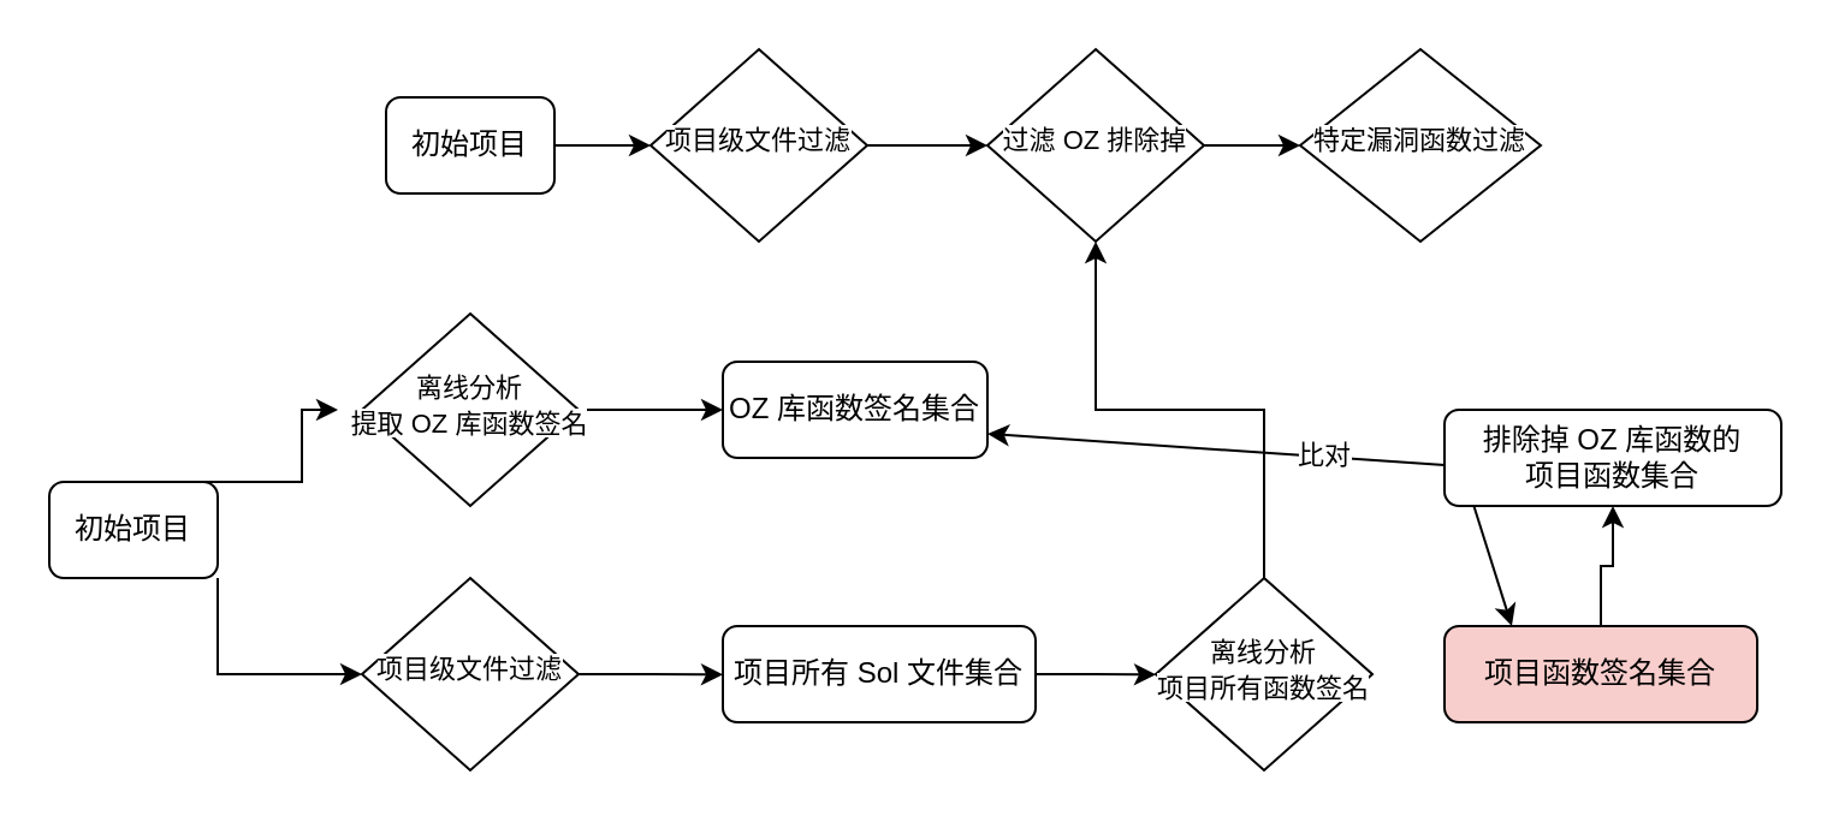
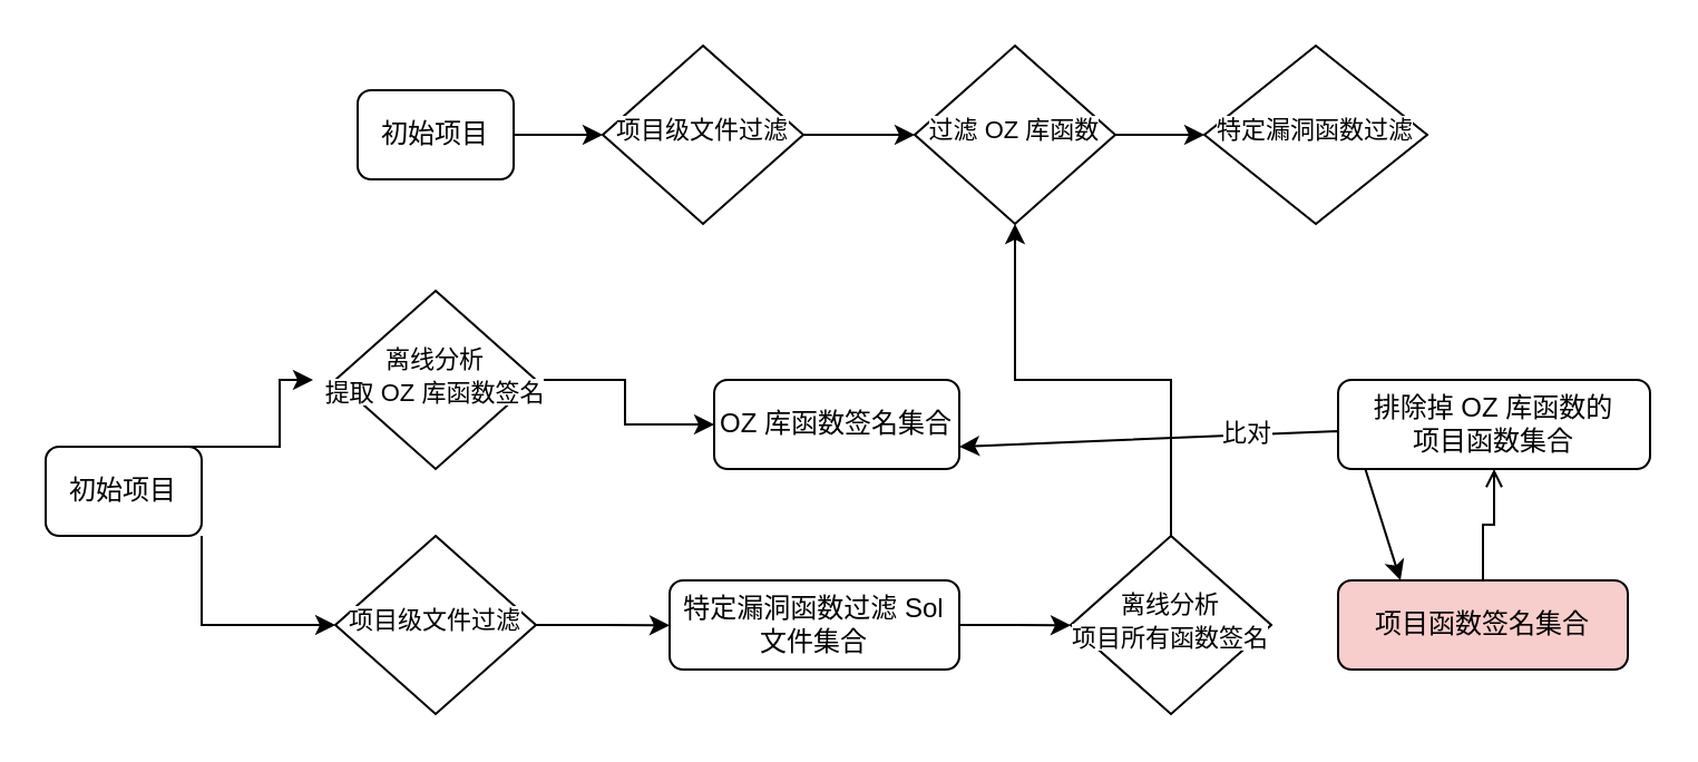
- <mxCell id="7" value="&lt;span style=&quot;font-size: 11px; white-space: nowrap; background-color: rgb(255, 255, 255);&quot;&gt;过滤 OZ 排除掉&lt;/span&gt;" style="rhombus;whiteSpace=wrap;html=1;shadow=0;fontFamily=Helvetica;fontSize=12;align=center;strokeWidth=1;spacing=6;spacingTop=-4;" vertex="1" parent="1"><mxGeometry x="410" y="20" width="90" height="80" as="geometry" /></mxCell>
+ <mxCell id="7" value="&lt;span style=&quot;font-size: 11px; white-space: nowrap; background-color: rgb(255, 255, 255);&quot;&gt;过滤 OZ 库函数&lt;/span&gt;" style="rhombus;whiteSpace=wrap;html=1;shadow=0;fontFamily=Helvetica;fontSize=12;align=center;strokeWidth=1;spacing=6;spacingTop=-4;" vertex="1" parent="1"><mxGeometry x="410" y="20" width="90" height="80" as="geometry" /></mxCell>
- <mxCell id="16" value="OZ 库函数签名集合" style="rounded=1;whiteSpace=wrap;html=1;fontSize=12;glass=0;strokeWidth=1;shadow=0;" vertex="1" parent="1"><mxGeometry x="300" y="150" width="110" height="40" as="geometry" /></mxCell>
+ <mxCell id="16" value="OZ 库函数签名集合" style="rounded=1;whiteSpace=wrap;html=1;fontSize=12;glass=0;strokeWidth=1;shadow=0;" vertex="1" parent="1"><mxGeometry x="320" y="170" width="110" height="40" as="geometry" /></mxCell>
- <mxCell id="21" style="edgeStyle=orthogonalEdgeStyle;rounded=0;orthogonalLoop=1;jettySize=auto;html=1;exitX=0.5;exitY=0;exitDx=0;exitDy=0;entryX=0.5;entryY=1;entryDx=0;entryDy=0;" edge="1" parent="1" source="22" target="25"><mxGeometry relative="1" as="geometry" /></mxCell>
+ <mxCell id="21" style="edgeStyle=orthogonalEdgeStyle;rounded=0;orthogonalLoop=1;jettySize=auto;html=1;exitX=0.5;exitY=0;exitDx=0;exitDy=0;entryX=0.5;entryY=1;entryDx=0;entryDy=0;endArrow=open;" edge="1" parent="1" source="22" target="25"><mxGeometry relative="1" as="geometry" /></mxCell>
- <mxCell id="18" value="项目所有 Sol 文件集合" style="rounded=1;whiteSpace=wrap;html=1;fontSize=12;glass=0;strokeWidth=1;shadow=0;" vertex="1" parent="1"><mxGeometry x="300" y="260" width="130" height="40" as="geometry" /></mxCell>
+ <mxCell id="18" value="特定漏洞函数过滤 Sol 文件集合" style="rounded=1;whiteSpace=wrap;html=1;fontSize=12;glass=0;strokeWidth=1;shadow=0;" vertex="1" parent="1"><mxGeometry x="300" y="260" width="130" height="40" as="geometry" /></mxCell>
